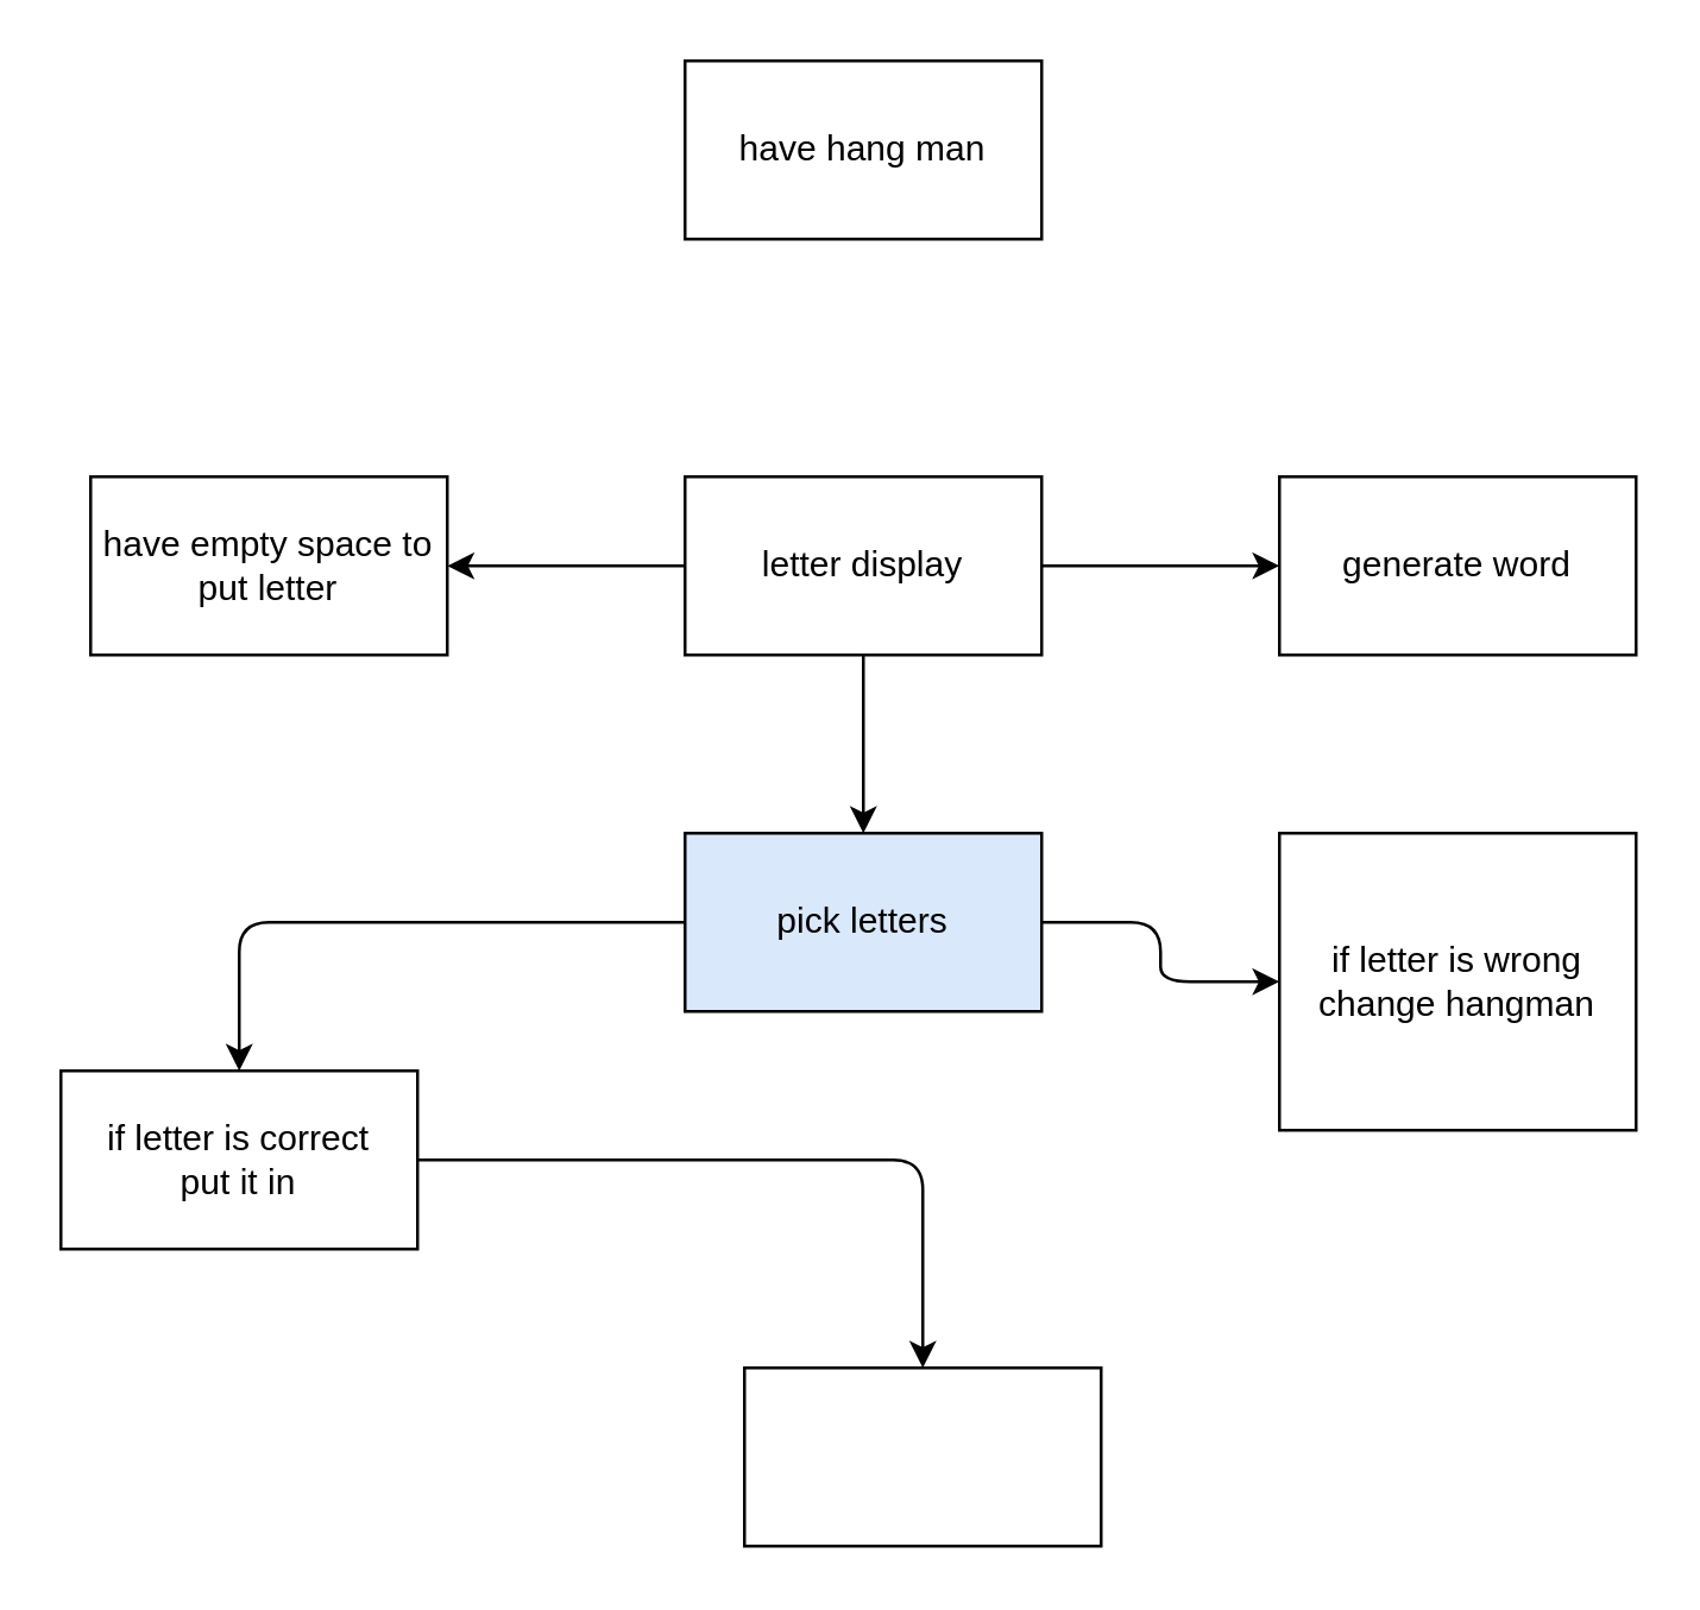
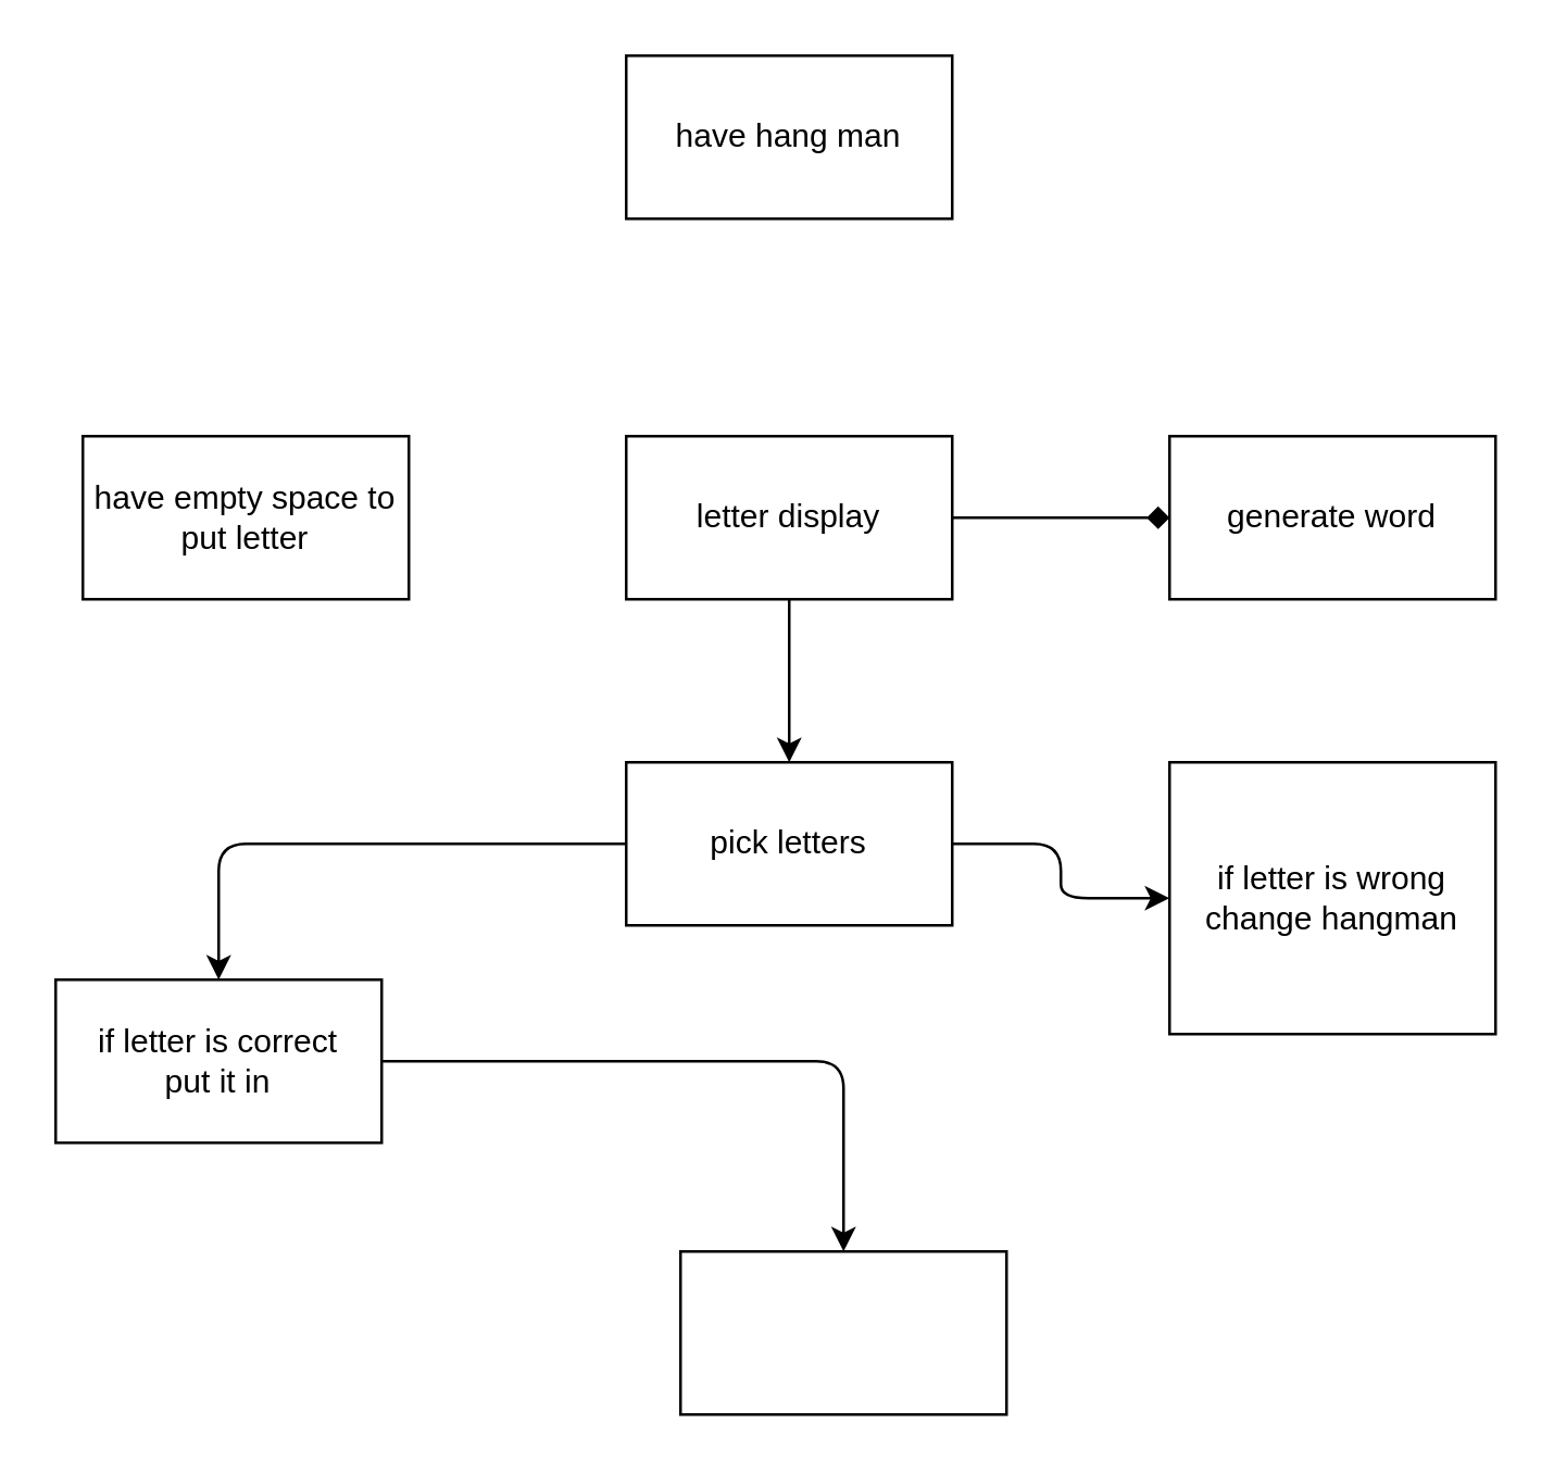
- <mxCell id="4" value="" style="edgeStyle=orthogonalEdgeStyle;curved=0;rounded=1;sketch=0;orthogonalLoop=1;jettySize=auto;html=1;" edge="1" parent="1" source="5" target="10"><mxGeometry relative="1" as="geometry" /></mxCell>
- <mxCell id="3" value="" style="edgeStyle=orthogonalEdgeStyle;curved=0;rounded=1;sketch=0;orthogonalLoop=1;jettySize=auto;html=1;" edge="1" parent="1" source="5" target="9"><mxGeometry relative="1" as="geometry" /></mxCell>
+ <mxCell id="3" value="" style="edgeStyle=orthogonalEdgeStyle;curved=0;rounded=1;sketch=0;orthogonalLoop=1;jettySize=auto;html=1;endArrow=diamond;" edge="1" parent="1" source="5" target="9"><mxGeometry relative="1" as="geometry" /></mxCell>
- <mxCell id="8" value="pick letters" style="whiteSpace=wrap;html=1;rounded=0;sketch=0;fillColor=#dae8fc;" vertex="1" parent="1"><mxGeometry x="230" y="280" width="120" height="60" as="geometry" /></mxCell>
+ <mxCell id="8" value="pick letters" style="whiteSpace=wrap;html=1;rounded=0;sketch=0;" vertex="1" parent="1"><mxGeometry x="230" y="280" width="120" height="60" as="geometry" /></mxCell>
